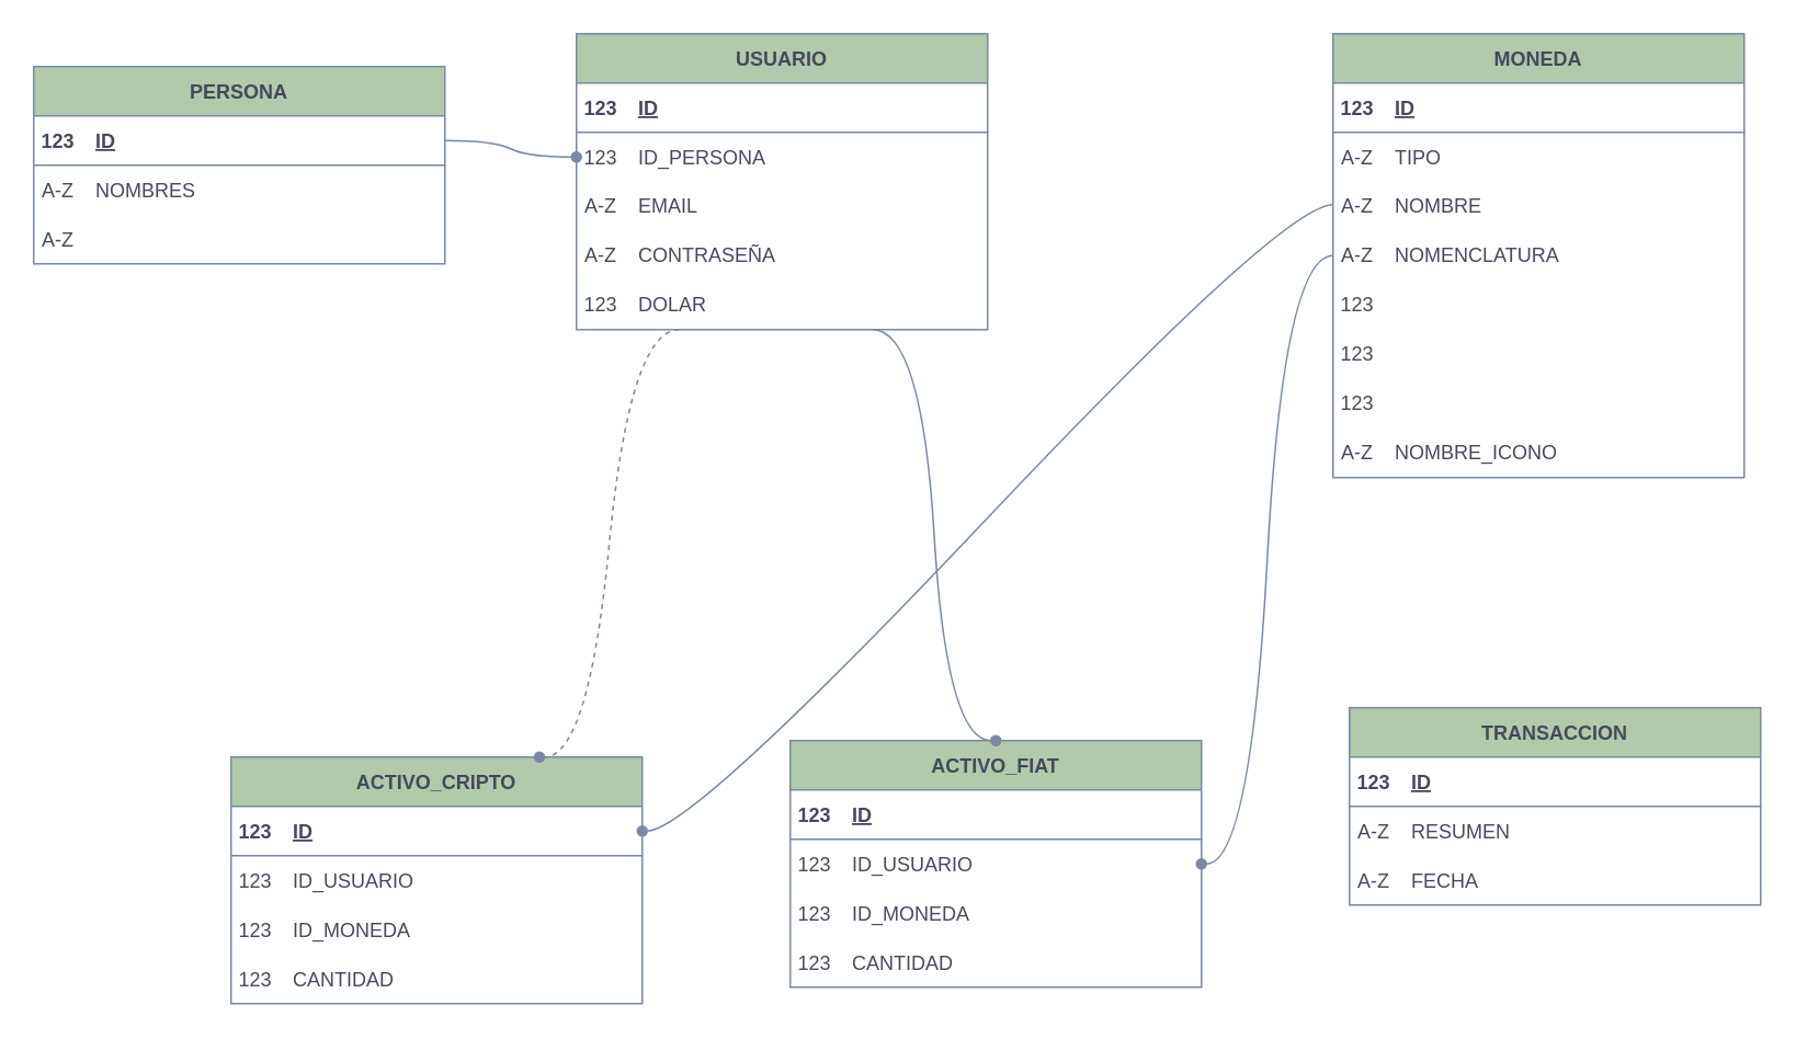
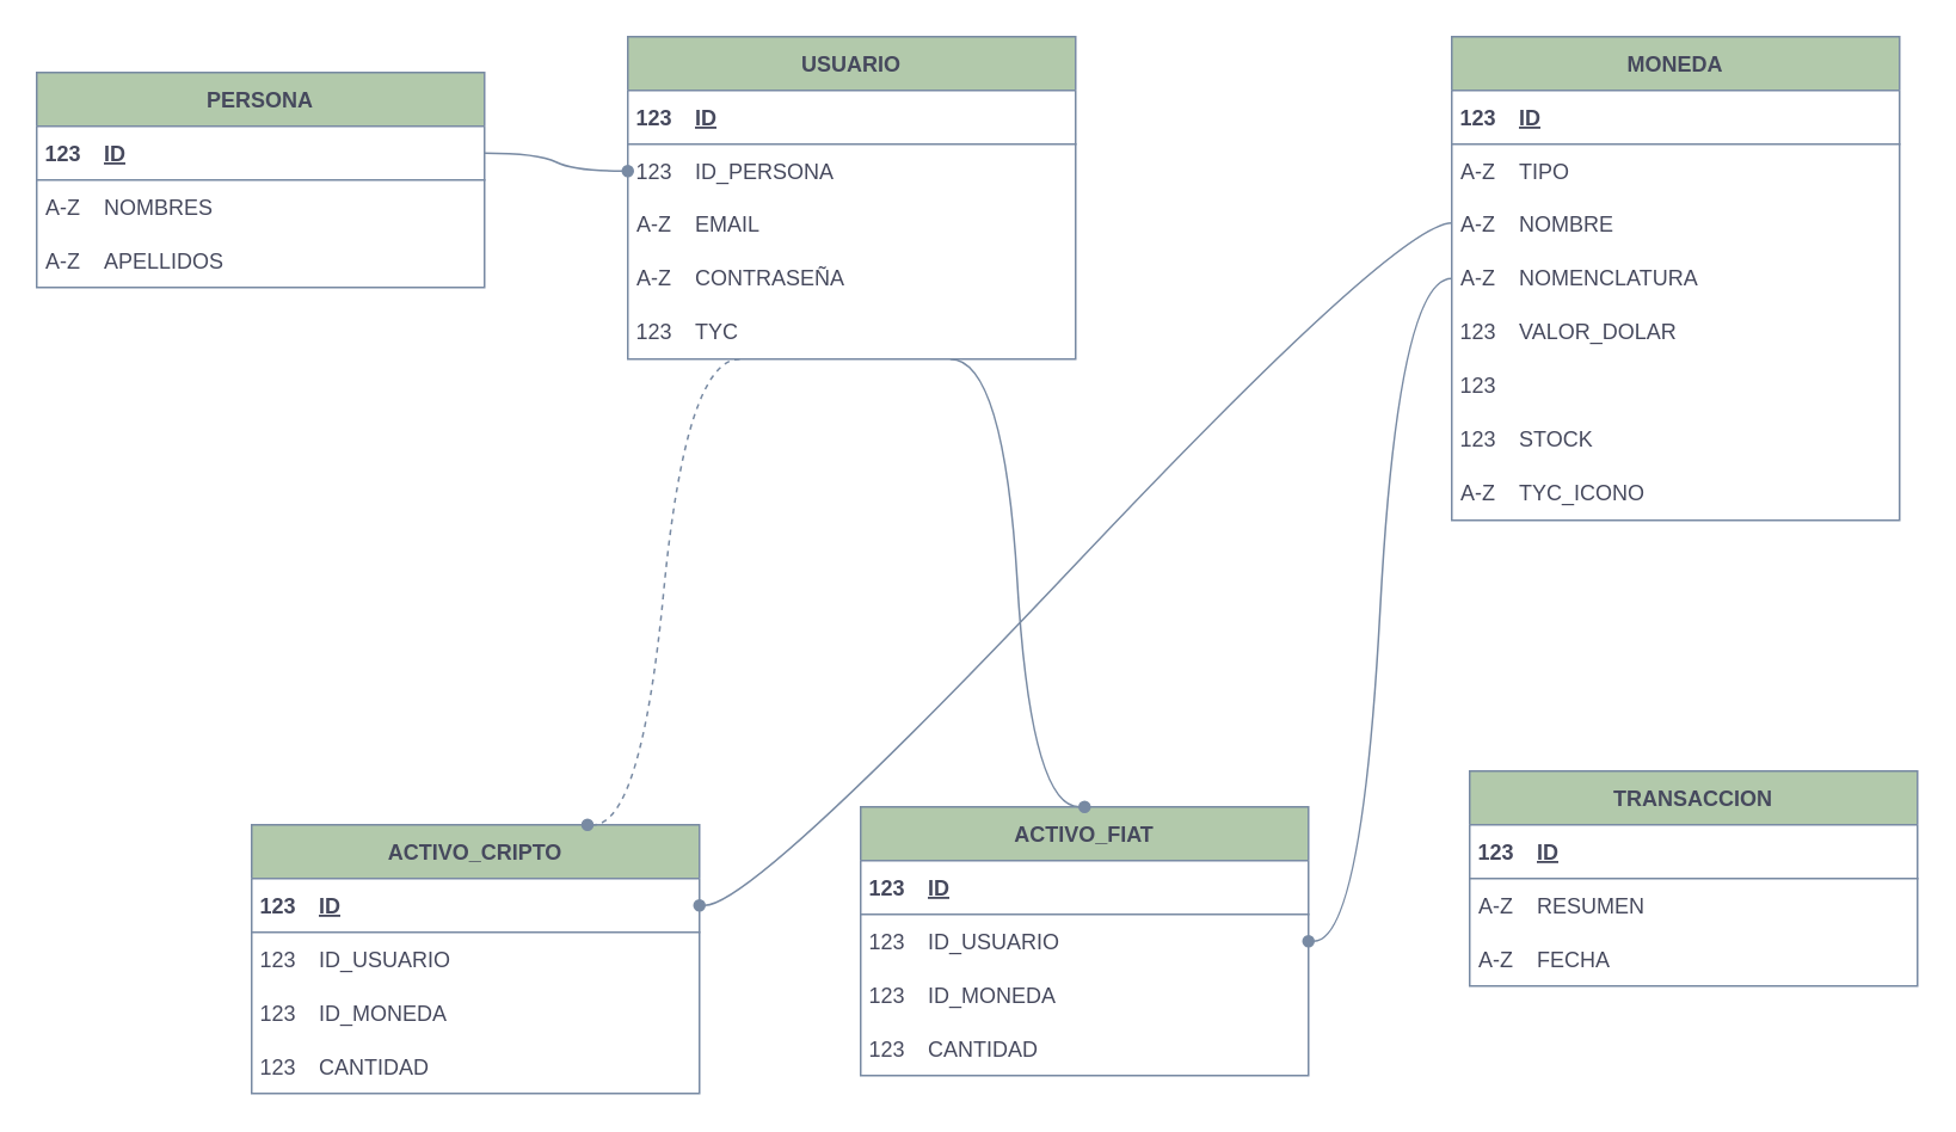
+ <mxCell id="53" value="APELLIDOS" style="shape=partialRectangle;overflow=hidden;connectable=1;fillColor=none;top=0;left=0;bottom=0;right=0;align=left;spacingLeft=6;labelBackgroundColor=none;strokeColor=#788AA3;fontColor=#46495D;movable=1;resizable=1;rotatable=1;deletable=1;editable=1;locked=0;" vertex="1" parent="44"><mxGeometry x="30" y="90" width="220" height="30" as="geometry"><mxRectangle width="220" height="30" as="alternateBounds" /></mxGeometry></mxCell>
+ <mxCell id="87" value="VALOR_DOLAR" style="shape=partialRectangle;overflow=hidden;connectable=0;fillColor=none;top=0;left=0;bottom=0;right=0;align=left;spacingLeft=6;labelBackgroundColor=none;strokeColor=#788AA3;fontColor=#46495D;" vertex="1" parent="71"><mxGeometry x="30" y="149" width="220" height="30" as="geometry"><mxRectangle width="220" height="30" as="alternateBounds" /></mxGeometry></mxCell>
- <mxCell id="70" value="DOLAR" style="shape=partialRectangle;overflow=hidden;connectable=0;fillColor=none;top=0;left=0;bottom=0;right=0;align=left;spacingLeft=6;labelBackgroundColor=none;strokeColor=#788AA3;fontColor=#46495D;" vertex="1" parent="54"><mxGeometry x="30" y="149" width="220" height="30" as="geometry"><mxRectangle width="220" height="30" as="alternateBounds" /></mxGeometry></mxCell>
+ <mxCell id="70" value="TYC" style="shape=partialRectangle;overflow=hidden;connectable=0;fillColor=none;top=0;left=0;bottom=0;right=0;align=left;spacingLeft=6;labelBackgroundColor=none;strokeColor=#788AA3;fontColor=#46495D;" vertex="1" parent="54"><mxGeometry x="30" y="149" width="220" height="30" as="geometry"><mxRectangle width="220" height="30" as="alternateBounds" /></mxGeometry></mxCell>
+ <mxCell id="90" value="STOCK" style="shape=partialRectangle;overflow=hidden;connectable=0;fillColor=none;top=0;left=0;bottom=0;right=0;align=left;spacingLeft=6;labelBackgroundColor=none;strokeColor=#788AA3;fontColor=#46495D;" vertex="1" parent="71"><mxGeometry x="30" y="209" width="220" height="30" as="geometry"><mxRectangle width="220" height="30" as="alternateBounds" /></mxGeometry></mxCell>
- <mxCell id="92" value="NOMBRE_ICONO" style="shape=partialRectangle;overflow=hidden;connectable=0;fillColor=none;top=0;left=0;bottom=0;right=0;align=left;spacingLeft=6;labelBackgroundColor=none;strokeColor=#788AA3;fontColor=#46495D;" vertex="1" parent="71"><mxGeometry x="30" y="239" width="220" height="30" as="geometry"><mxRectangle width="220" height="30" as="alternateBounds" /></mxGeometry></mxCell>
+ <mxCell id="92" value="TYC_ICONO" style="shape=partialRectangle;overflow=hidden;connectable=0;fillColor=none;top=0;left=0;bottom=0;right=0;align=left;spacingLeft=6;labelBackgroundColor=none;strokeColor=#788AA3;fontColor=#46495D;" vertex="1" parent="71"><mxGeometry x="30" y="239" width="220" height="30" as="geometry"><mxRectangle width="220" height="30" as="alternateBounds" /></mxGeometry></mxCell>
